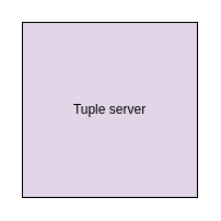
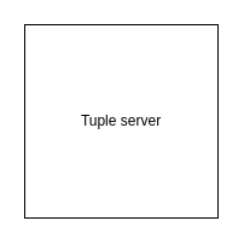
- <mxCell id="2" value="Tuple server" style="whiteSpace=wrap;html=1;aspect=fixed;fillColor=#e1d5e7;" vertex="1" parent="1"><mxGeometry x="20" y="20" width="160" height="160" as="geometry" /></mxCell>
+ <mxCell id="2" value="Tuple server" style="whiteSpace=wrap;html=1;aspect=fixed;" vertex="1" parent="1"><mxGeometry x="20" y="20" width="160" height="160" as="geometry" /></mxCell>
